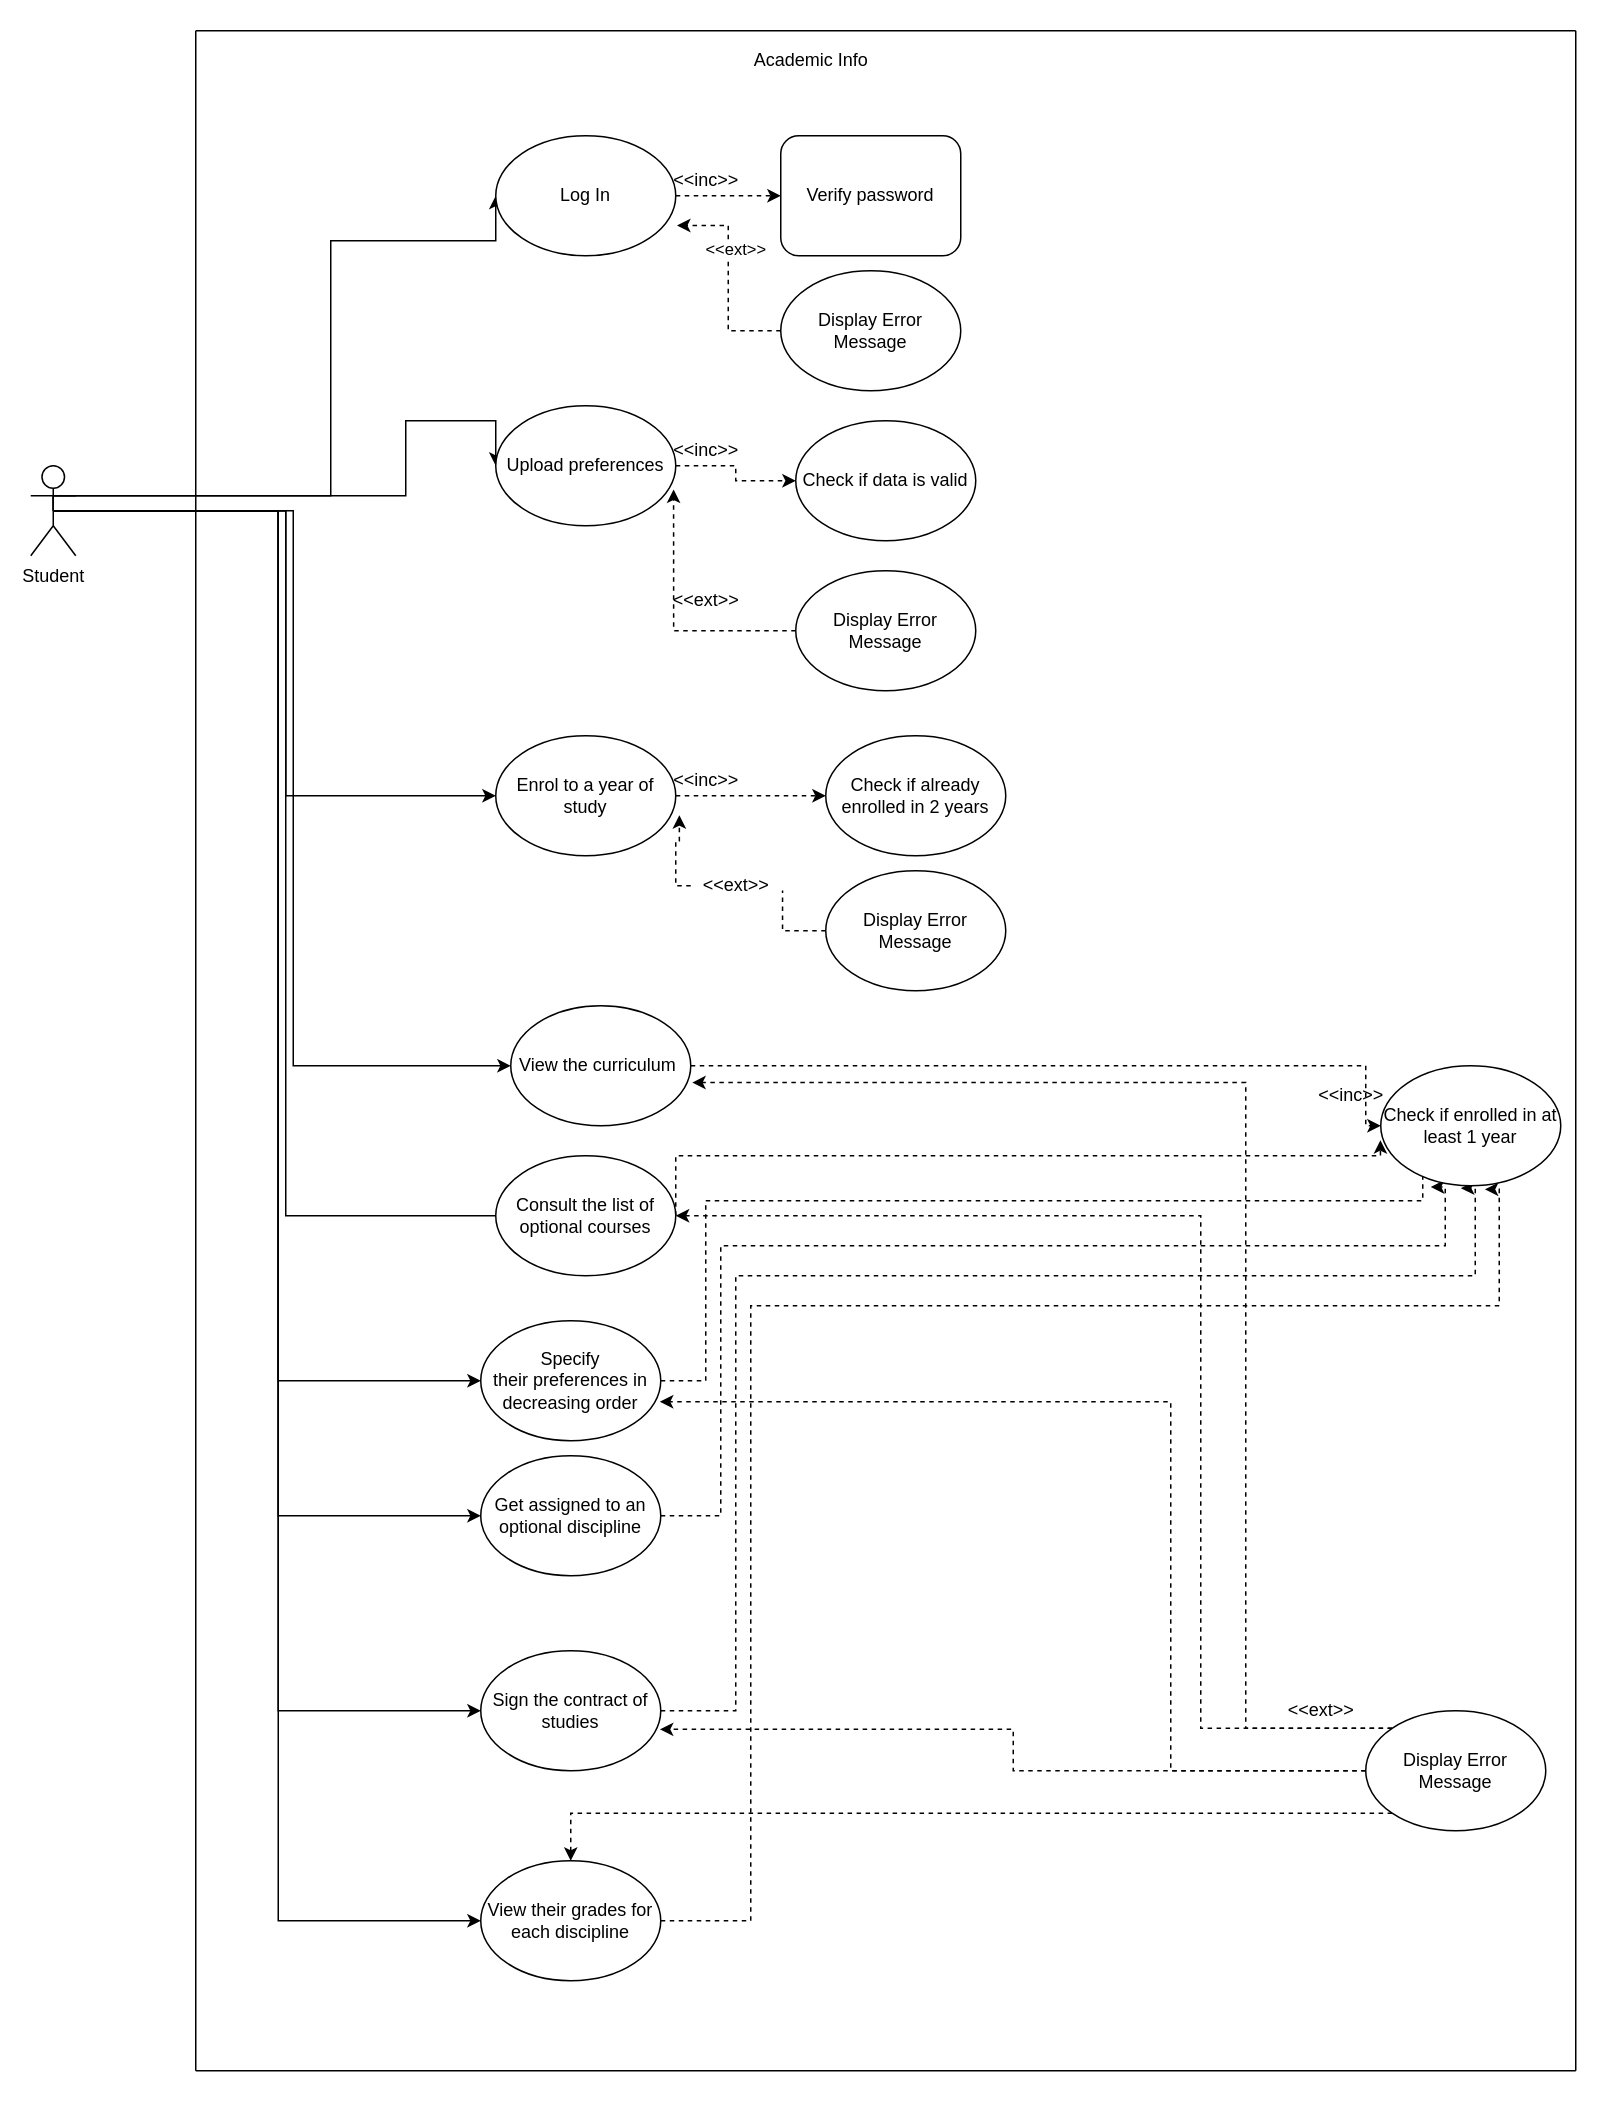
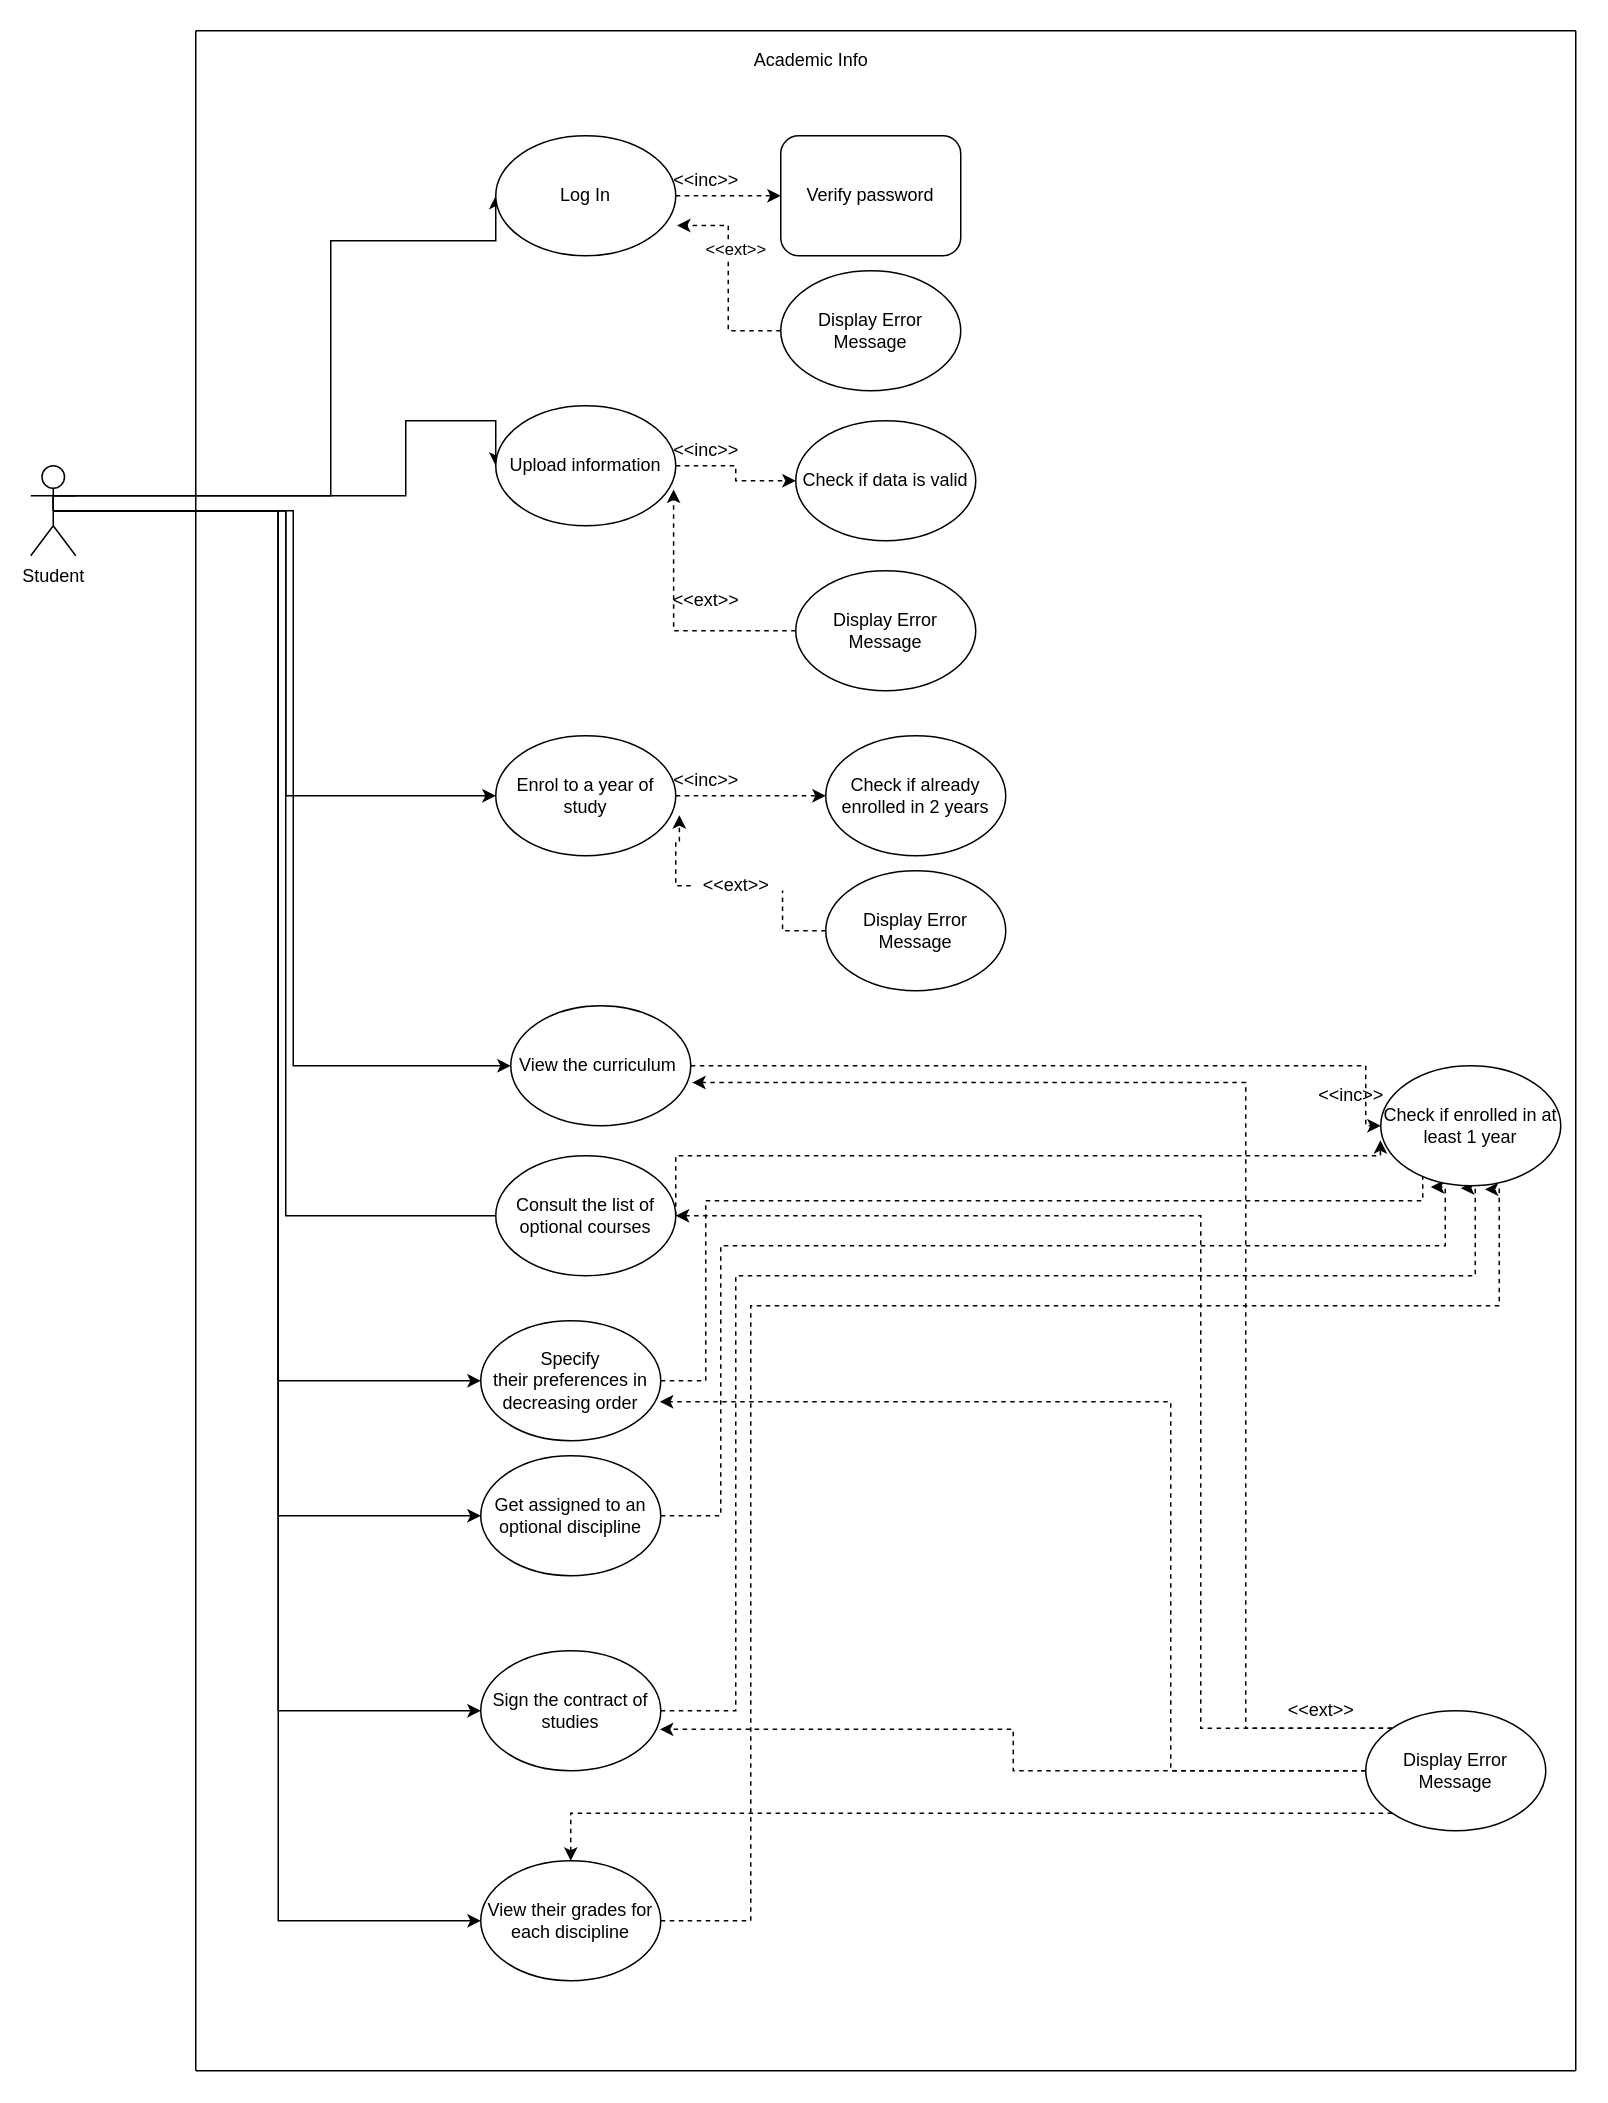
- <mxCell id="17" value="Upload preferences" style="ellipse;whiteSpace=wrap;html=1;" parent="1" vertex="1"><mxGeometry x="330" y="270" width="120" height="80" as="geometry" /></mxCell>
+ <mxCell id="17" value="Upload information" style="ellipse;whiteSpace=wrap;html=1;" parent="1" vertex="1"><mxGeometry x="330" y="270" width="120" height="80" as="geometry" /></mxCell>
